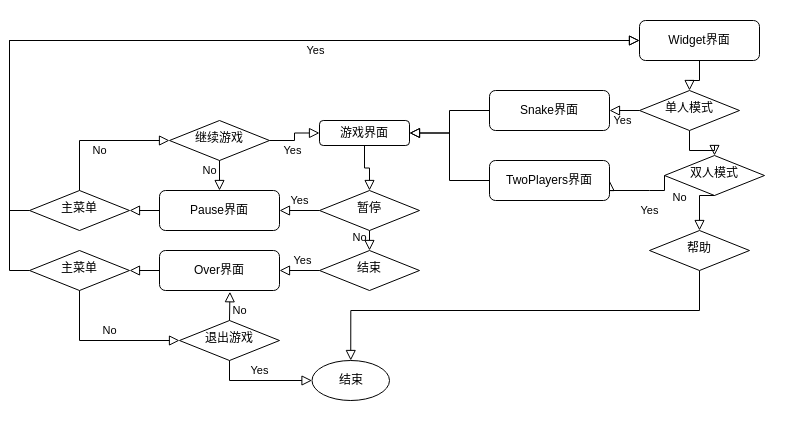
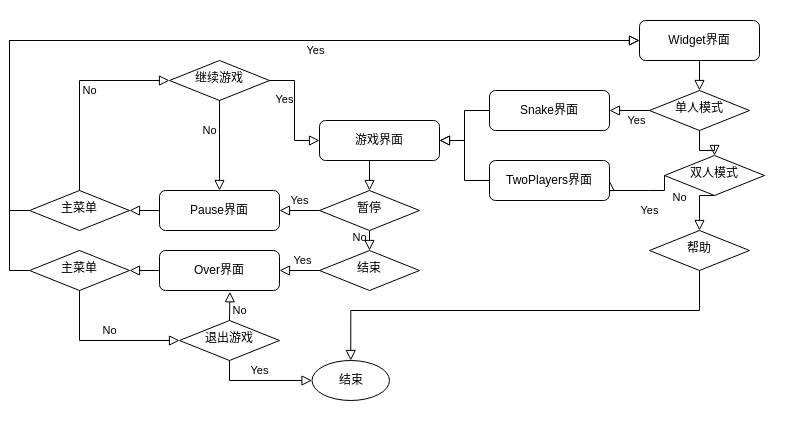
- <mxCell id="6" value="单人模式" style="rhombus;whiteSpace=wrap;html=1;shadow=0;fontFamily=Helvetica;fontSize=12;align=center;strokeWidth=1;spacing=6;spacingTop=-4;" parent="1" vertex="1"><mxGeometry x="630" y="90" width="100" height="40" as="geometry" /></mxCell>
+ <mxCell id="6" value="单人模式" style="rhombus;whiteSpace=wrap;html=1;shadow=0;fontFamily=Helvetica;fontSize=12;align=center;strokeWidth=1;spacing=6;spacingTop=-4;" parent="1" vertex="1"><mxGeometry x="640" y="90" width="100" height="40" as="geometry" /></mxCell>
- <mxCell id="17" value="游戏界面" style="rounded=1;whiteSpace=wrap;html=1;fontSize=12;glass=0;strokeWidth=1;shadow=0;" vertex="1" parent="1"><mxGeometry x="310" y="120" width="90" height="25" as="geometry" /></mxCell>
+ <mxCell id="17" value="游戏界面" style="rounded=1;whiteSpace=wrap;html=1;fontSize=12;glass=0;strokeWidth=1;shadow=0;" vertex="1" parent="1"><mxGeometry x="310" y="120" width="120" height="40" as="geometry" /></mxCell>
- <mxCell id="22" value="继续游戏" style="rhombus;whiteSpace=wrap;html=1;shadow=0;fontFamily=Helvetica;fontSize=12;align=center;strokeWidth=1;spacing=6;spacingTop=-4;" vertex="1" parent="1"><mxGeometry x="160" y="120" width="100" height="40" as="geometry" /></mxCell>
+ <mxCell id="22" value="继续游戏" style="rhombus;whiteSpace=wrap;html=1;shadow=0;fontFamily=Helvetica;fontSize=12;align=center;strokeWidth=1;spacing=6;spacingTop=-4;" vertex="1" parent="1"><mxGeometry x="160" y="60" width="100" height="40" as="geometry" /></mxCell>
